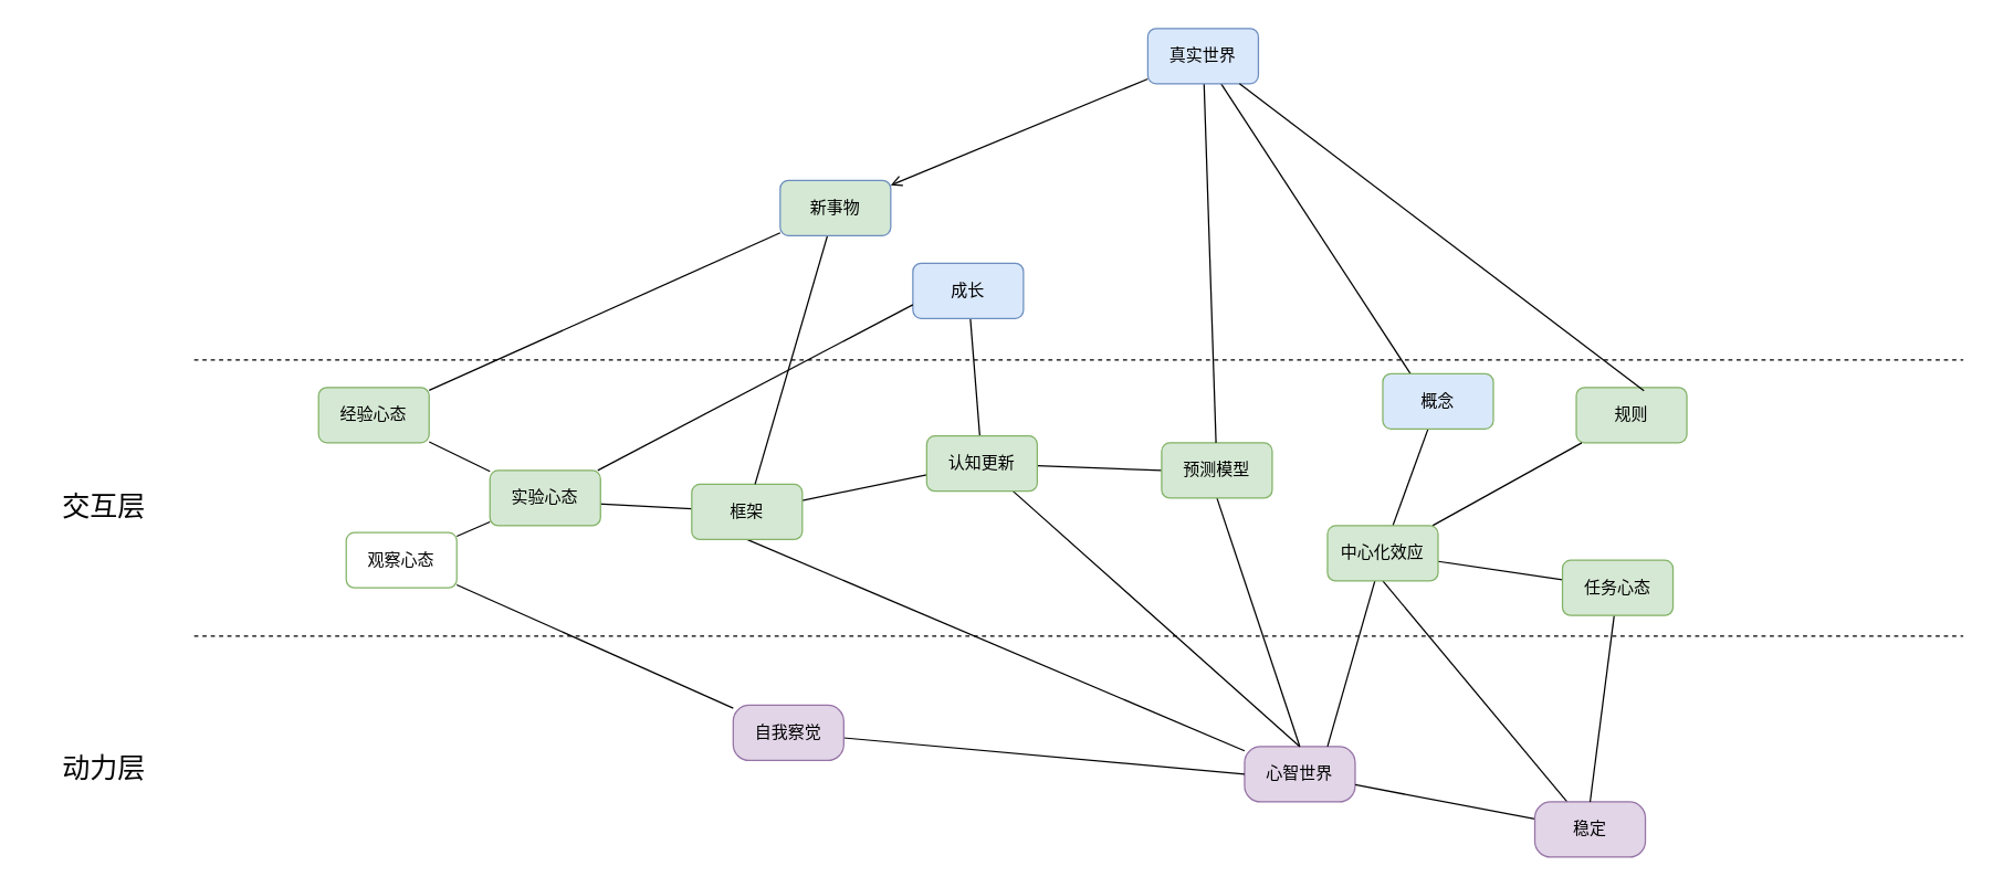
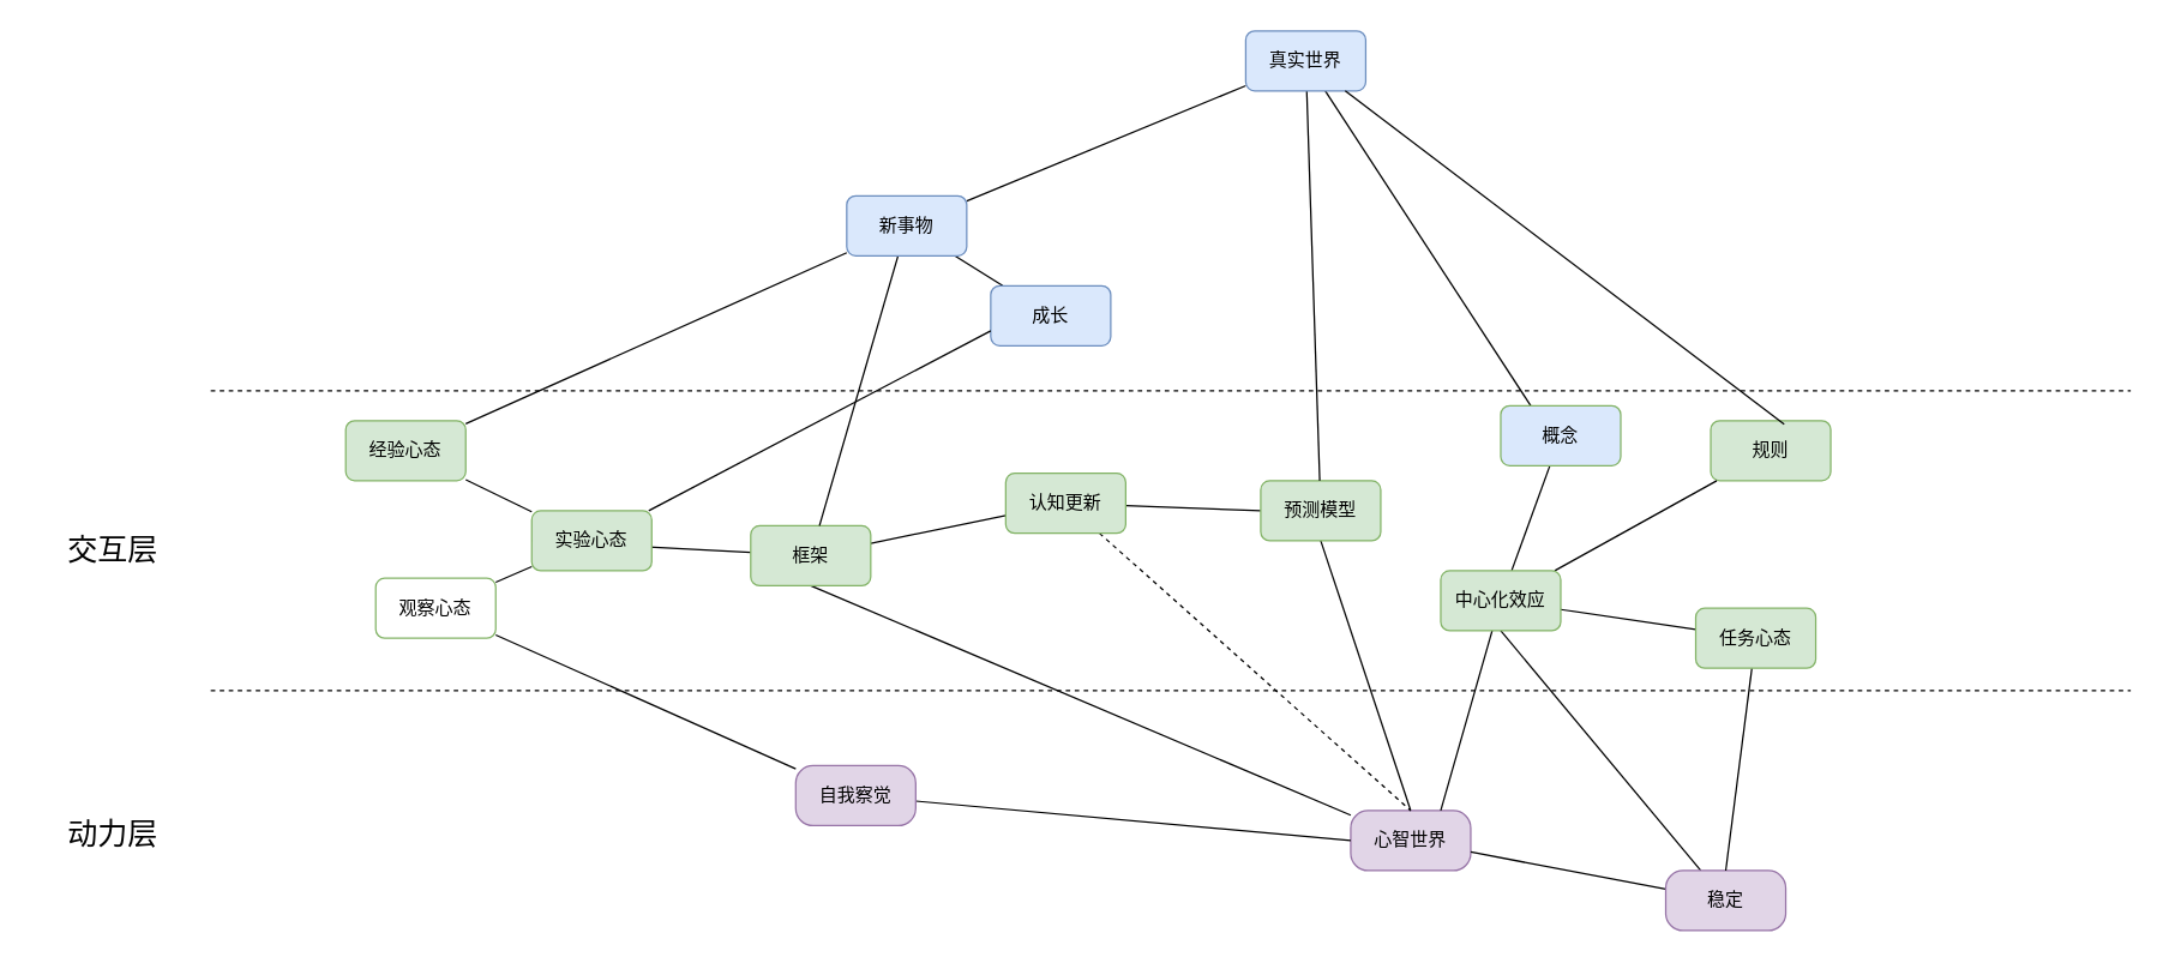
- <mxCell id="21" style="edgeStyle=none;rounded=0;orthogonalLoop=1;jettySize=auto;html=1;strokeColor=default;align=center;verticalAlign=middle;fontFamily=Helvetica;fontSize=11;fontColor=default;labelBackgroundColor=default;endArrow=open;endFill=0;" edge="1" parent="1" source="22" target="34"><mxGeometry relative="1" as="geometry" /></mxCell>
+ <mxCell id="21" style="edgeStyle=none;rounded=0;orthogonalLoop=1;jettySize=auto;html=1;strokeColor=default;align=center;verticalAlign=middle;fontFamily=Helvetica;fontSize=11;fontColor=default;labelBackgroundColor=default;endArrow=none;endFill=0;" edge="1" parent="1" source="22" target="34"><mxGeometry relative="1" as="geometry" /></mxCell>
- <mxCell id="34" value="新事物" style="rounded=1;whiteSpace=wrap;html=1;fillColor=#d5e8d4;strokeColor=#6c8ebf;" vertex="1" parent="1"><mxGeometry x="564" y="130" width="80" height="40" as="geometry" /></mxCell>
+ <mxCell id="34" value="新事物" style="rounded=1;whiteSpace=wrap;html=1;fillColor=#dae8fc;strokeColor=#6c8ebf;" vertex="1" parent="1"><mxGeometry x="564" y="130" width="80" height="40" as="geometry" /></mxCell>
- <mxCell id="6" style="rounded=0;orthogonalLoop=1;jettySize=auto;html=1;endArrow=none;endFill=0;" edge="1" parent="1" source="7" target="14"><mxGeometry relative="1" as="geometry" /></mxCell>
+ <mxCell id="6" style="rounded=0;orthogonalLoop=1;jettySize=auto;html=1;endArrow=none;endFill=0;" edge="1" parent="1" source="7" target="34"><mxGeometry relative="1" as="geometry" /></mxCell>
- <mxCell id="11" style="edgeStyle=none;rounded=0;orthogonalLoop=1;jettySize=auto;html=1;entryX=0.5;entryY=0;entryDx=0;entryDy=0;strokeColor=default;align=center;verticalAlign=middle;fontFamily=Helvetica;fontSize=11;fontColor=default;labelBackgroundColor=default;endArrow=none;endFill=0;" edge="1" parent="1" source="14" target="10"><mxGeometry relative="1" as="geometry" /></mxCell>
+ <mxCell id="11" style="edgeStyle=none;rounded=0;orthogonalLoop=1;jettySize=auto;html=1;entryX=0.5;entryY=0;entryDx=0;entryDy=0;strokeColor=default;align=center;verticalAlign=middle;fontFamily=Helvetica;fontSize=11;fontColor=default;labelBackgroundColor=default;endArrow=none;endFill=0;dashed=1;" edge="1" parent="1" source="14" target="10"><mxGeometry relative="1" as="geometry" /></mxCell>
